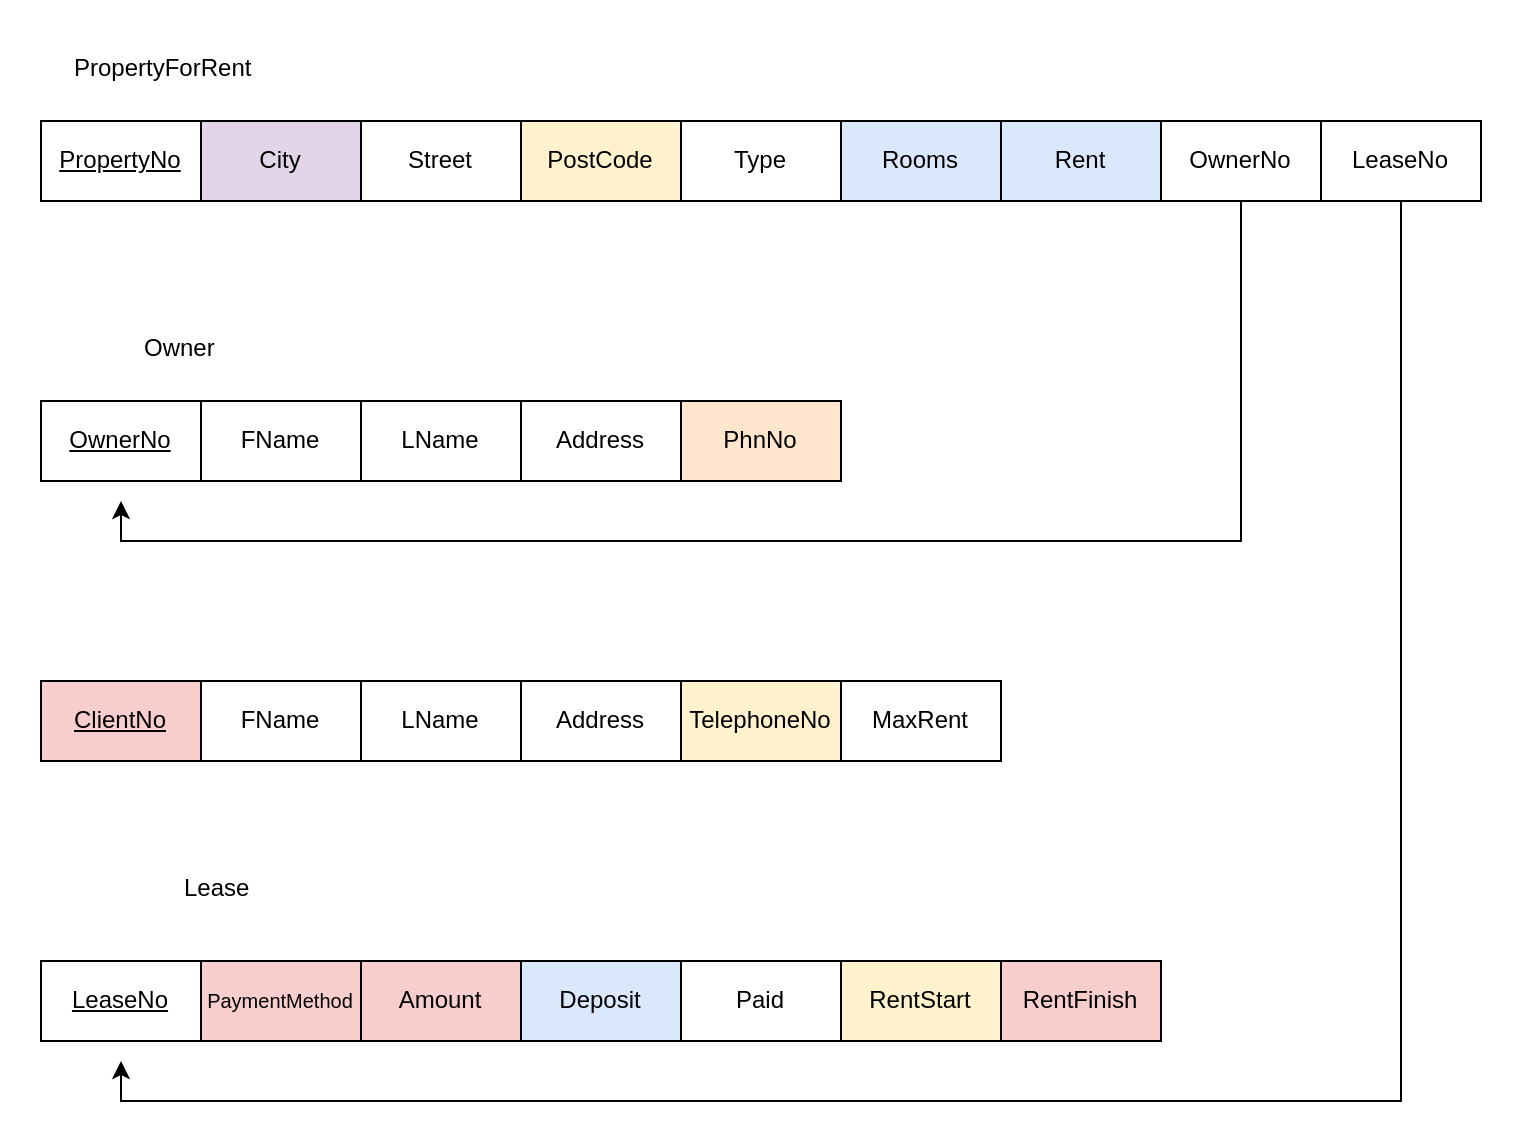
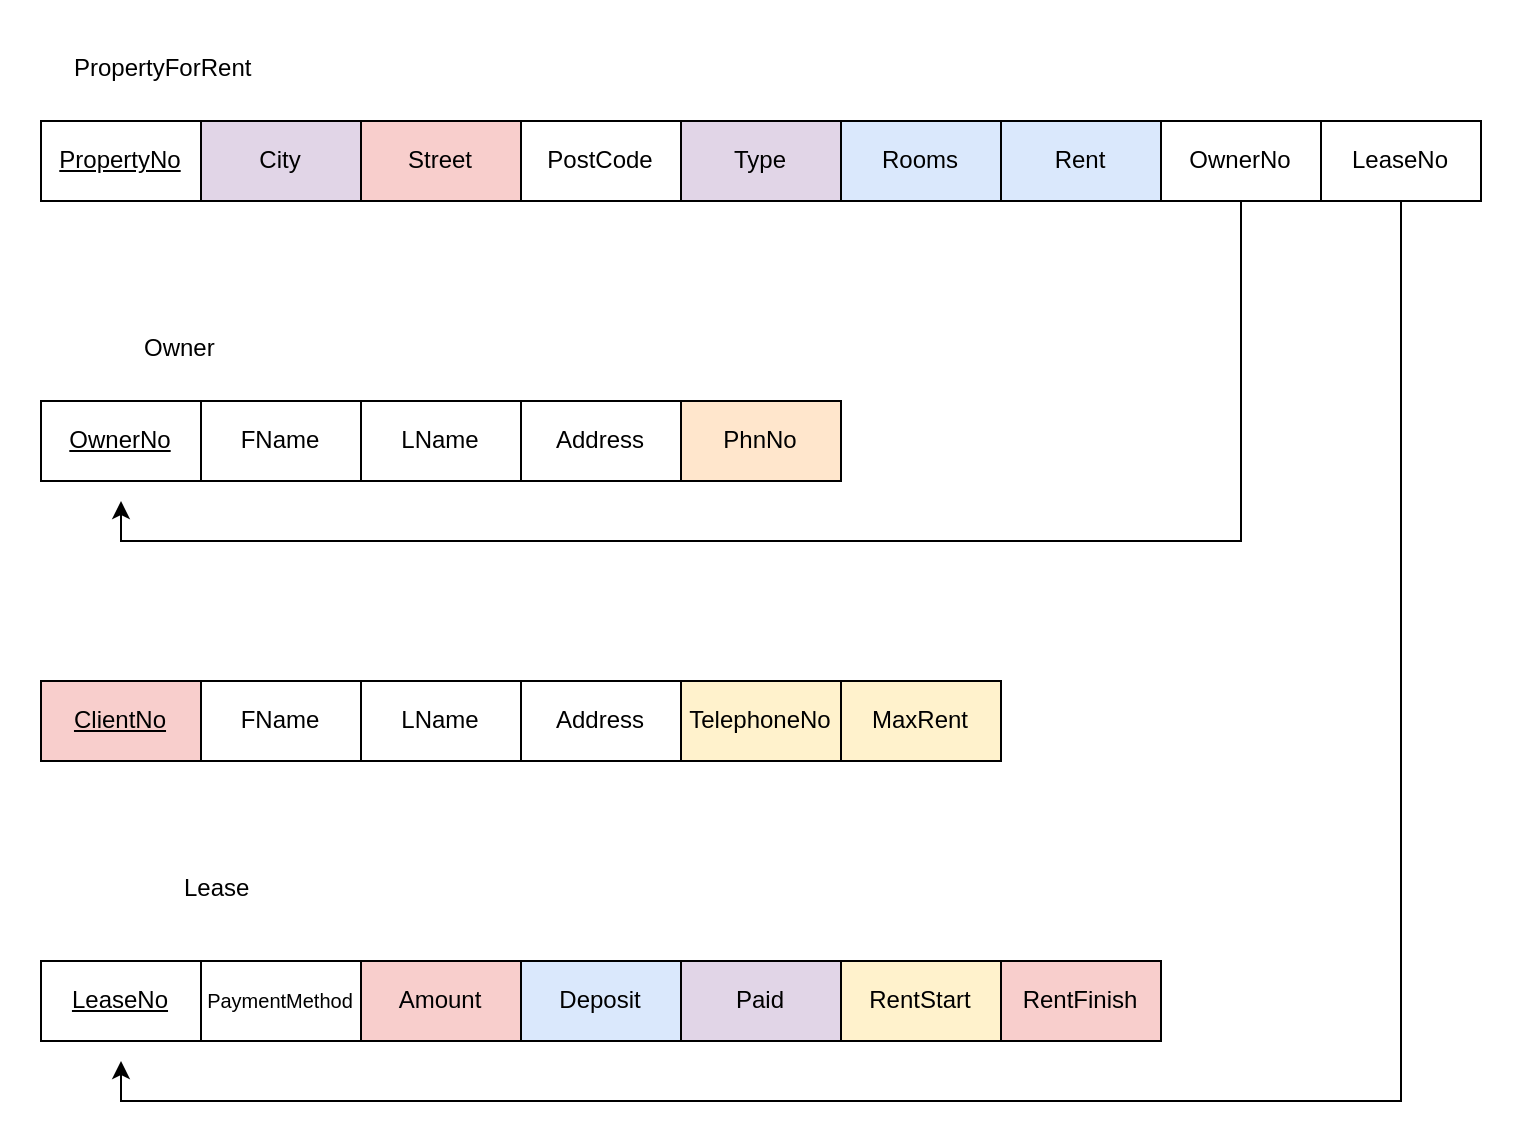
- <mxCell id="35" value="&lt;span style=&quot;text-align: left;&quot;&gt;Street&lt;/span&gt;" style="rounded=0;whiteSpace=wrap;html=1;" vertex="1" parent="1"><mxGeometry x="180" y="60" width="80" height="40" as="geometry" /></mxCell>
+ <mxCell id="35" value="&lt;span style=&quot;text-align: left;&quot;&gt;Street&lt;/span&gt;" style="rounded=0;whiteSpace=wrap;html=1;fillColor=#f8cecc;" vertex="1" parent="1"><mxGeometry x="180" y="60" width="80" height="40" as="geometry" /></mxCell>
- <mxCell id="36" value="&lt;span style=&quot;text-align: left;&quot;&gt;PostCode&lt;/span&gt;" style="rounded=0;whiteSpace=wrap;html=1;fillColor=#fff2cc;" vertex="1" parent="1"><mxGeometry x="260" y="60" width="80" height="40" as="geometry" /></mxCell>
+ <mxCell id="36" value="&lt;span style=&quot;text-align: left;&quot;&gt;PostCode&lt;/span&gt;" style="rounded=0;whiteSpace=wrap;html=1;" vertex="1" parent="1"><mxGeometry x="260" y="60" width="80" height="40" as="geometry" /></mxCell>
- <mxCell id="38" value="&lt;span style=&quot;text-align: left;&quot;&gt;Type&lt;/span&gt;" style="rounded=0;whiteSpace=wrap;html=1;" vertex="1" parent="1"><mxGeometry x="340" y="60" width="80" height="40" as="geometry" /></mxCell>
+ <mxCell id="38" value="&lt;span style=&quot;text-align: left;&quot;&gt;Type&lt;/span&gt;" style="rounded=0;whiteSpace=wrap;html=1;fillColor=#e1d5e7;" vertex="1" parent="1"><mxGeometry x="340" y="60" width="80" height="40" as="geometry" /></mxCell>
- <mxCell id="55" value="MaxRent" style="rounded=0;whiteSpace=wrap;html=1;" vertex="1" parent="1"><mxGeometry x="420" y="340" width="80" height="40" as="geometry" /></mxCell>
+ <mxCell id="55" value="MaxRent" style="rounded=0;whiteSpace=wrap;html=1;fillColor=#fff2cc;" vertex="1" parent="1"><mxGeometry x="420" y="340" width="80" height="40" as="geometry" /></mxCell>
- <mxCell id="57" value="&lt;font style=&quot;font-size: 10px;&quot;&gt;PaymentMethod&lt;/font&gt;" style="rounded=0;whiteSpace=wrap;html=1;fillColor=#f8cecc;" vertex="1" parent="1"><mxGeometry x="100" y="480" width="80" height="40" as="geometry" /></mxCell>
+ <mxCell id="57" value="&lt;font style=&quot;font-size: 10px;&quot;&gt;PaymentMethod&lt;/font&gt;" style="rounded=0;whiteSpace=wrap;html=1;" vertex="1" parent="1"><mxGeometry x="100" y="480" width="80" height="40" as="geometry" /></mxCell>
- <mxCell id="60" value="Paid" style="rounded=0;whiteSpace=wrap;html=1;" vertex="1" parent="1"><mxGeometry x="340" y="480" width="80" height="40" as="geometry" /></mxCell>
+ <mxCell id="60" value="Paid" style="rounded=0;whiteSpace=wrap;html=1;fillColor=#e1d5e7;" vertex="1" parent="1"><mxGeometry x="340" y="480" width="80" height="40" as="geometry" /></mxCell>
